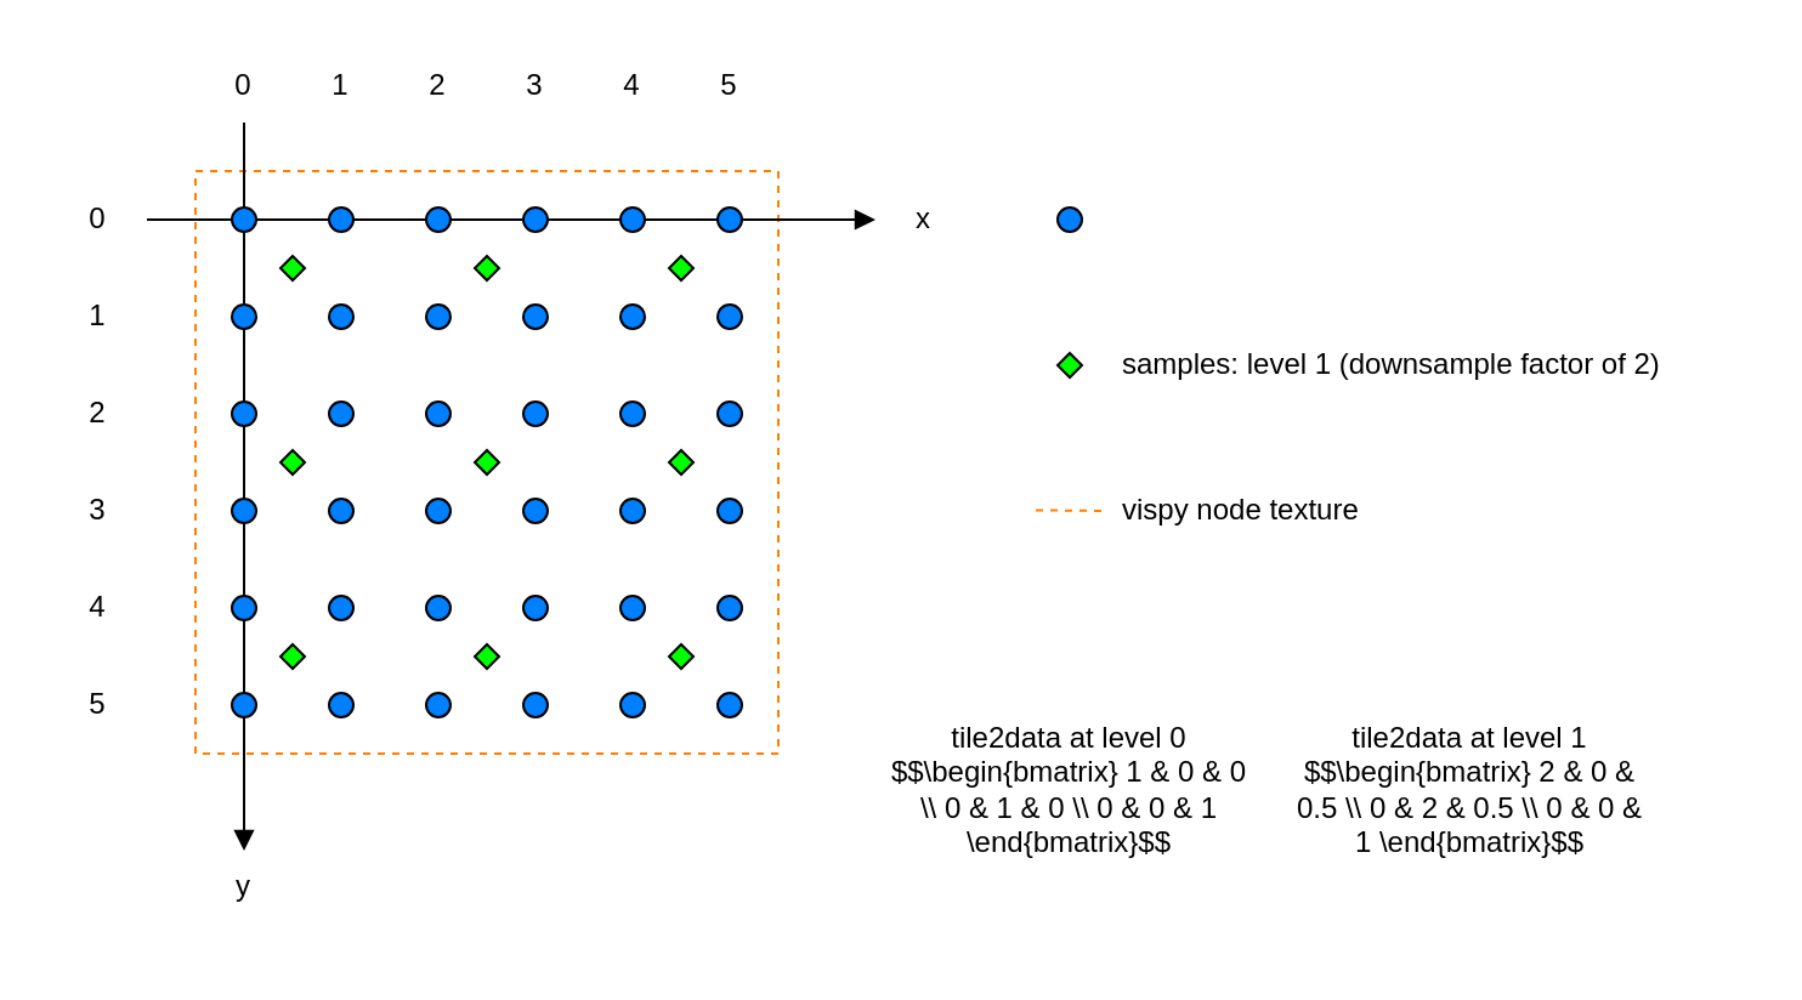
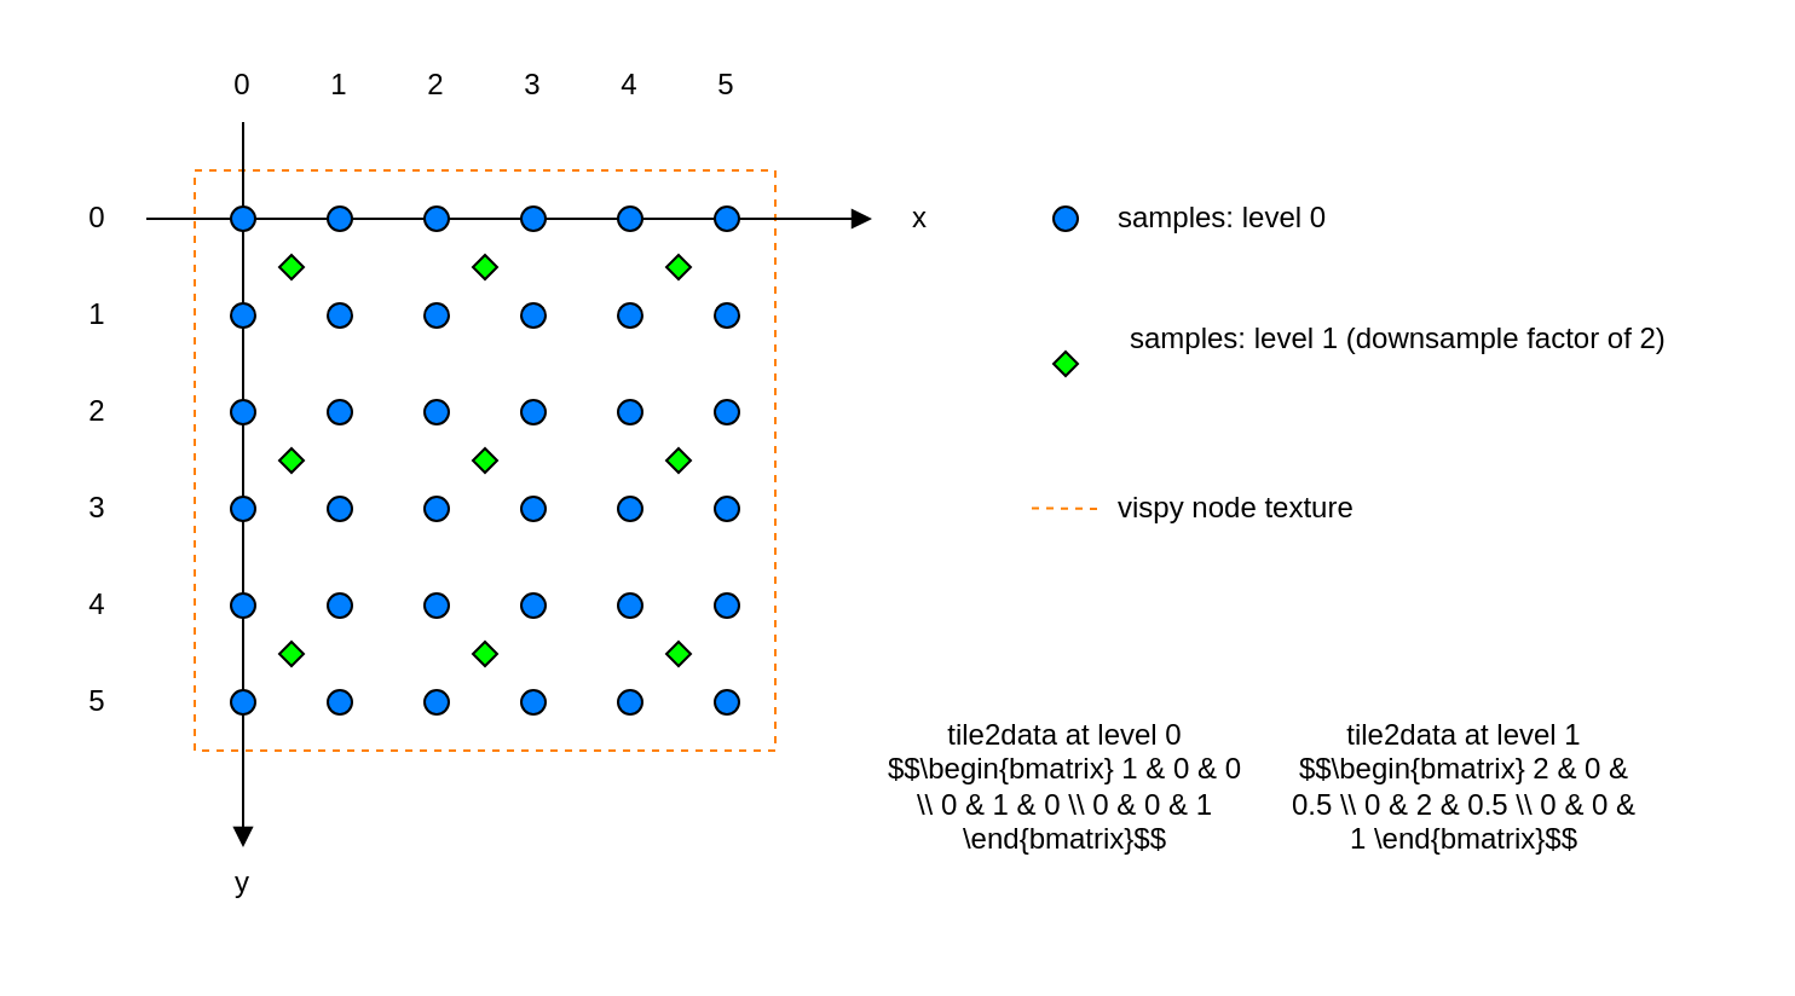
+ <mxCell id="67" value="samples: level 0" style="text;html=1;strokeColor=none;fillColor=none;align=left;verticalAlign=middle;whiteSpace=wrap;rounded=0;" vertex="1" parent="1"><mxGeometry x="460" y="75" width="180" height="30" as="geometry" /></mxCell>
- <mxCell id="69" value="samples: level 1 (downsample factor of 2)" style="text;html=1;strokeColor=none;fillColor=none;align=left;verticalAlign=middle;whiteSpace=wrap;rounded=0;" vertex="1" parent="1"><mxGeometry x="460" y="135" width="260" height="30" as="geometry" /></mxCell>
+ <mxCell id="69" value="samples: level 1 (downsample factor of 2)" style="text;html=1;strokeColor=none;fillColor=none;align=left;verticalAlign=middle;whiteSpace=wrap;rounded=0;" vertex="1" parent="1"><mxGeometry x="465" y="125" width="260" height="30" as="geometry" /></mxCell>
